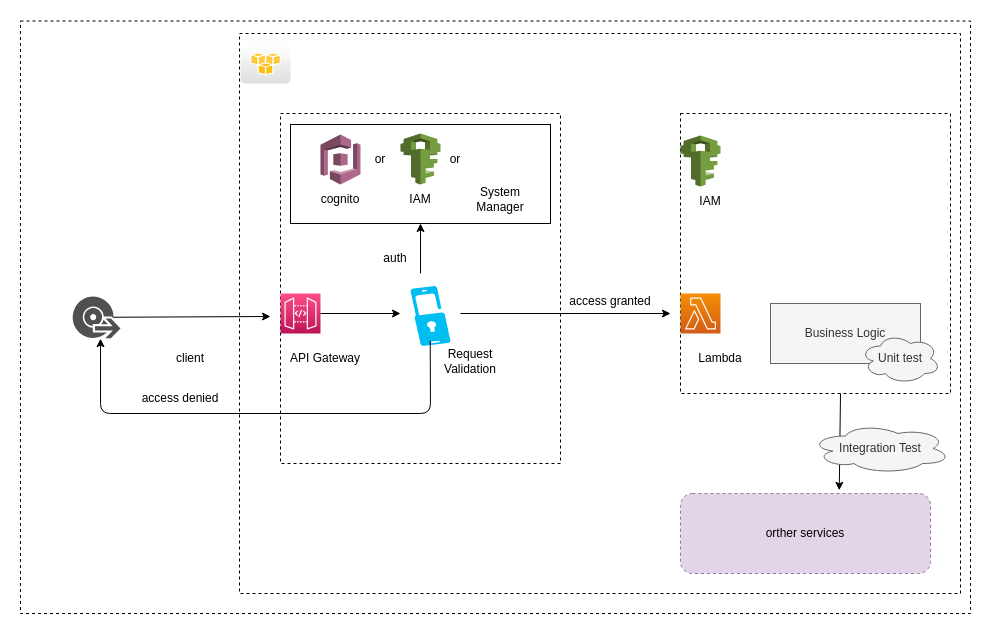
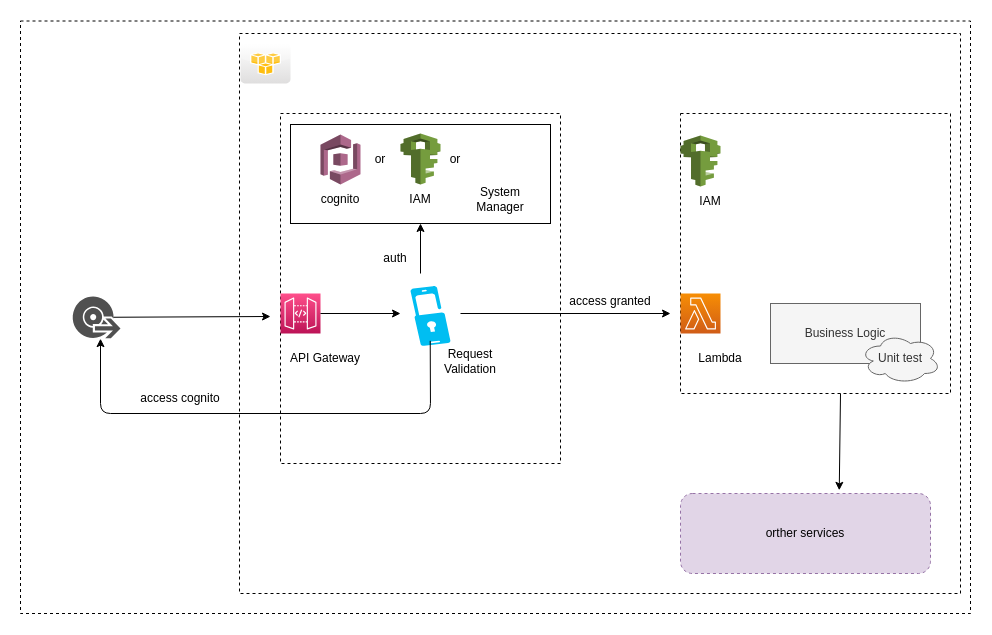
- <mxCell id="14" value="client" style="text;html=1;strokeColor=none;fillColor=none;align=center;verticalAlign=middle;whiteSpace=wrap;rounded=0;" parent="1" vertex="1"><mxGeometry x="160" y="343" width="60" height="30" as="geometry" /></mxCell>
- <mxCell id="27" value="access denied" style="text;html=1;strokeColor=none;fillColor=none;align=center;verticalAlign=middle;whiteSpace=wrap;rounded=0;" parent="1" vertex="1"><mxGeometry x="100" y="383" width="160" height="30" as="geometry" /></mxCell>
+ <mxCell id="27" value="access cognito" style="text;html=1;strokeColor=none;fillColor=none;align=center;verticalAlign=middle;whiteSpace=wrap;rounded=0;" parent="1" vertex="1"><mxGeometry x="100" y="383" width="160" height="30" as="geometry" /></mxCell>
- <mxCell id="36" value="Integration Test" style="ellipse;shape=cloud;whiteSpace=wrap;html=1;fillColor=#f5f5f5;fontColor=#333333;strokeColor=#666666;" parent="1" vertex="1"><mxGeometry x="810" y="423" width="140" height="50" as="geometry" /></mxCell>
